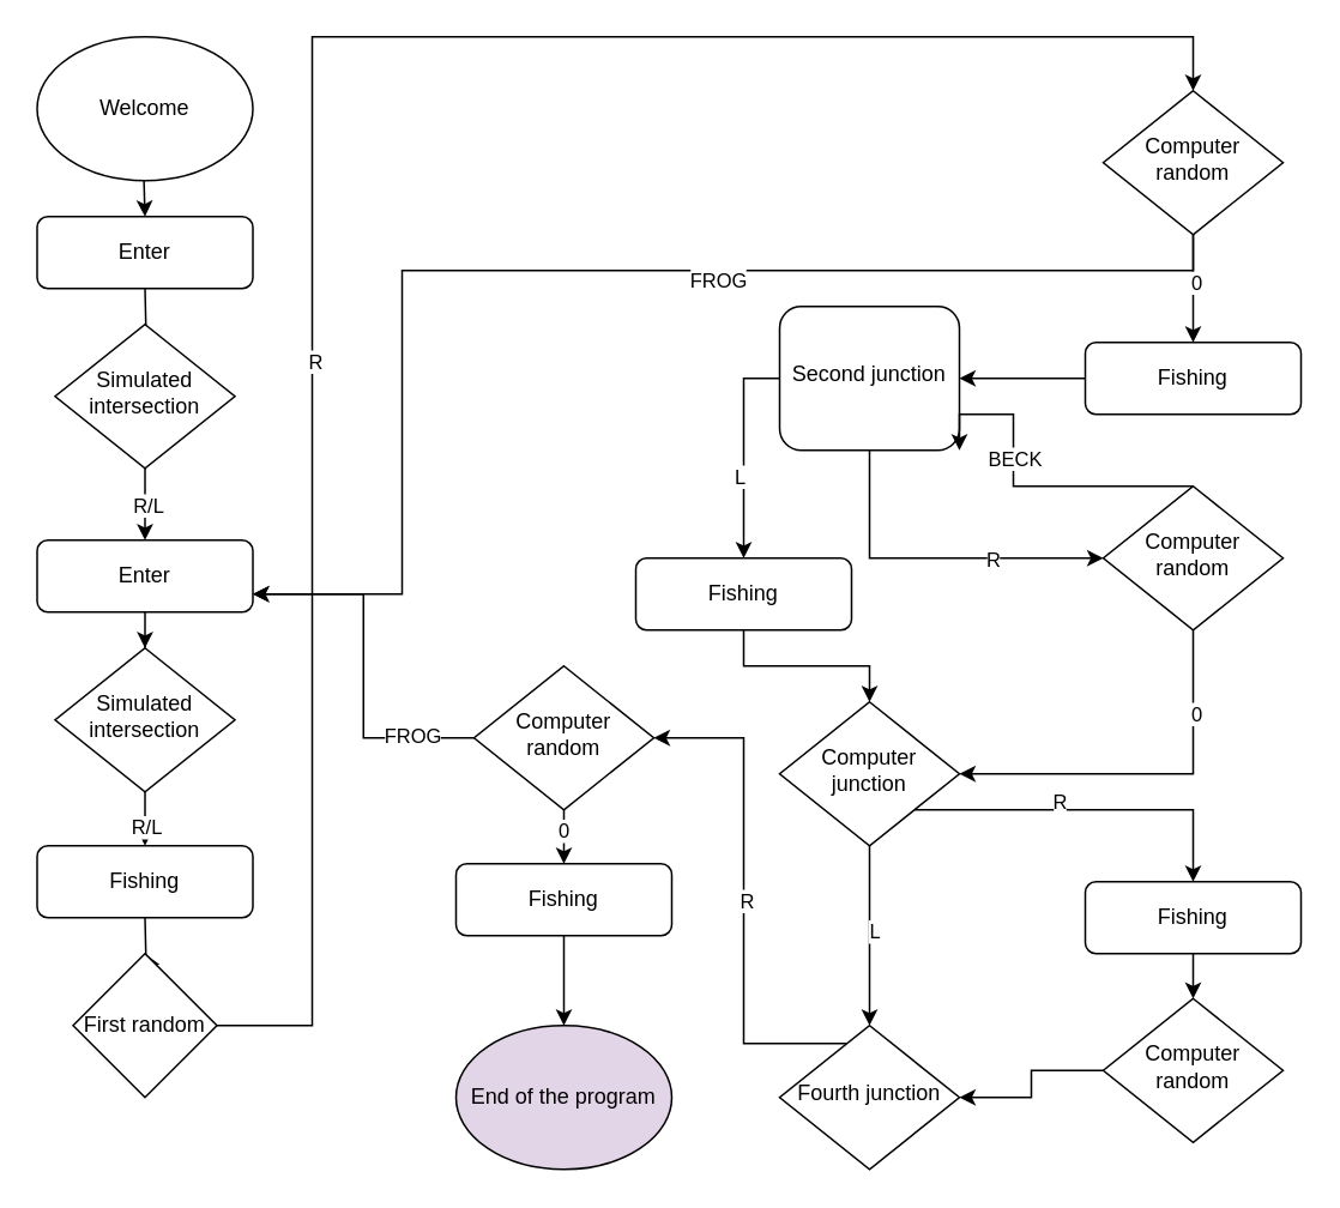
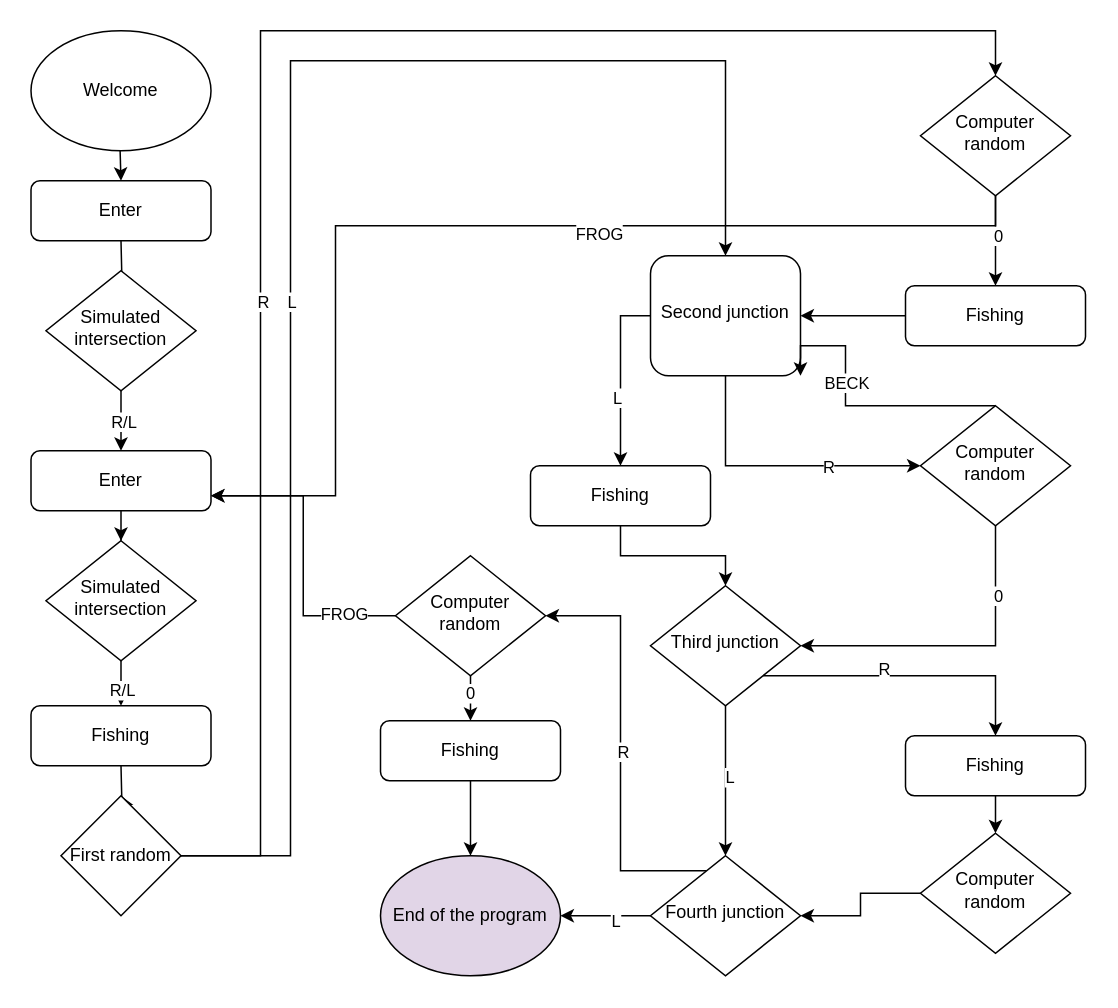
+ <mxCell id="17" style="edgeStyle=orthogonalEdgeStyle;rounded=0;orthogonalLoop=1;jettySize=auto;html=1;entryX=0.5;entryY=0;entryDx=0;entryDy=0;" edge="1" parent="1" source="19" target="24"><mxGeometry relative="1" as="geometry"><mxPoint x="353" y="60" as="targetPoint" /><Array as="points"><mxPoint x="193" y="570" /><mxPoint x="193" y="40" /><mxPoint x="483" y="40" /></Array></mxGeometry></mxCell>
+ <mxCell id="18" value="L" style="edgeLabel;html=1;align=center;verticalAlign=middle;resizable=0;points=[];" vertex="1" connectable="0" parent="17"><mxGeometry x="-0.134" relative="1" as="geometry"><mxPoint as="offset" /></mxGeometry></mxCell>
- <mxCell id="43" value="Computer junction" style="rhombus;whiteSpace=wrap;html=1;shadow=0;fontFamily=Helvetica;fontSize=12;align=center;strokeWidth=1;spacing=6;spacingTop=-4;" vertex="1" parent="1"><mxGeometry x="433" y="390" width="100" height="80" as="geometry" /></mxCell>
+ <mxCell id="43" value="Third junction" style="rhombus;whiteSpace=wrap;html=1;shadow=0;fontFamily=Helvetica;fontSize=12;align=center;strokeWidth=1;spacing=6;spacingTop=-4;" vertex="1" parent="1"><mxGeometry x="433" y="390" width="100" height="80" as="geometry" /></mxCell>
+ <mxCell id="48" value="" style="edgeStyle=orthogonalEdgeStyle;rounded=0;orthogonalLoop=1;jettySize=auto;html=1;" edge="1" parent="1" source="52" target="62"><mxGeometry relative="1" as="geometry" /></mxCell>
+ <mxCell id="49" value="L" style="edgeLabel;html=1;align=center;verticalAlign=middle;resizable=0;points=[];" vertex="1" connectable="0" parent="48"><mxGeometry x="-0.184" y="3" relative="1" as="geometry"><mxPoint as="offset" /></mxGeometry></mxCell>
